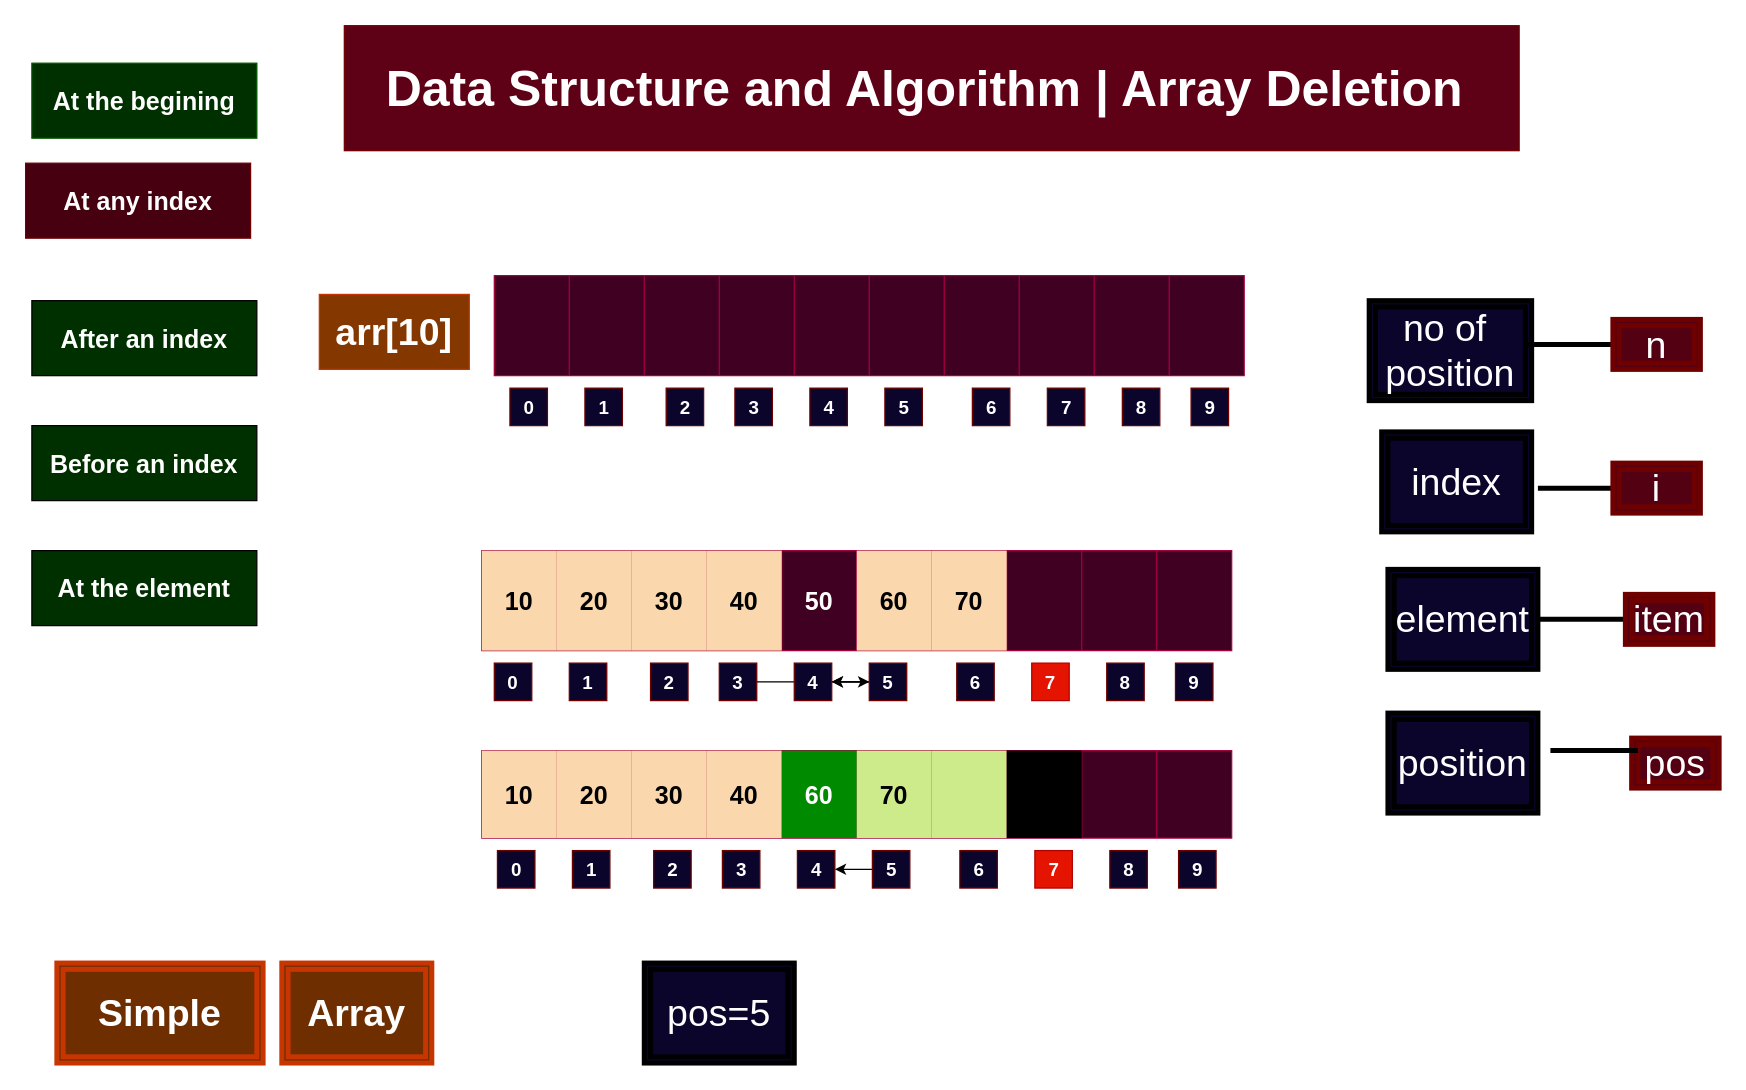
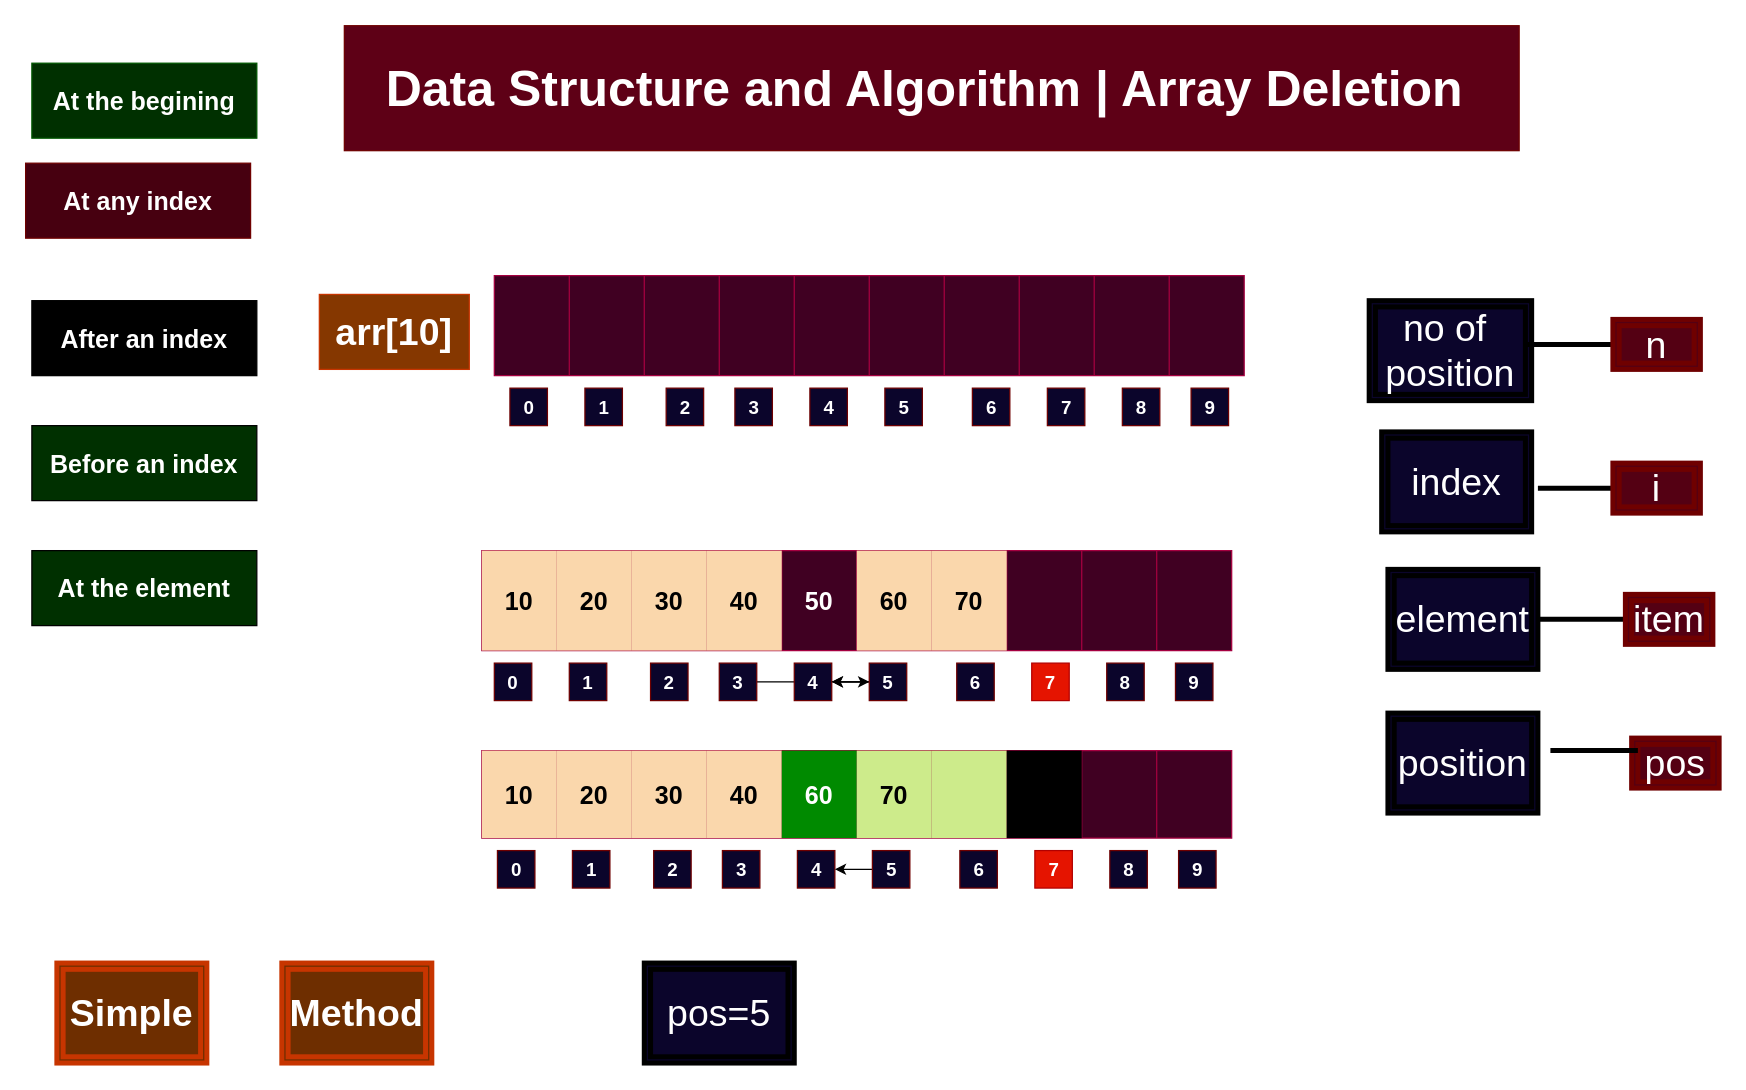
- <mxCell id="89" value="After an index" style="rounded=0;whiteSpace=wrap;html=1;fontSize=20;fillColor=#003000;fontColor=#FFFFFF;fontStyle=1" parent="1" vertex="1"><mxGeometry x="25" y="240" width="180" height="60" as="geometry" /></mxCell>
+ <mxCell id="89" value="After an index" style="rounded=0;whiteSpace=wrap;html=1;fontSize=20;fillColor=#000000;fontColor=#FFFFFF;fontStyle=1;" parent="1" vertex="1"><mxGeometry x="25" y="240" width="180" height="60" as="geometry" /></mxCell>
- <mxCell id="91" value="&lt;span style=&quot;font-size: 30px&quot;&gt;Simple&lt;/span&gt;" style="shape=ext;double=1;rounded=0;whiteSpace=wrap;html=1;fontSize=15;fontColor=#FFFFFF;strokeWidth=4;fillColor=#6E2E00;strokeColor=#C73500;fontStyle=1" parent="1" vertex="1"><mxGeometry x="45" y="770" width="165" height="80" as="geometry" /></mxCell>
+ <mxCell id="91" value="&lt;span style=&quot;font-size: 30px&quot;&gt;Simple&lt;/span&gt;" style="shape=ext;double=1;rounded=0;whiteSpace=wrap;html=1;fontSize=15;fontColor=#FFFFFF;strokeWidth=4;fillColor=#6E2E00;strokeColor=#C73500;fontStyle=1" parent="1" vertex="1"><mxGeometry y="770" width="120" height="80" as="geometry" x="45" /></mxCell>
- <mxCell id="92" value="&lt;span style=&quot;font-size: 30px&quot;&gt;Array&lt;/span&gt;" style="shape=ext;double=1;rounded=0;whiteSpace=wrap;html=1;fontSize=15;fontColor=#FFFFFF;strokeWidth=4;fillColor=#6E2E00;strokeColor=#C73500;fontStyle=1" parent="1" vertex="1"><mxGeometry x="225" y="770" width="120" height="80" as="geometry" /></mxCell>
+ <mxCell id="92" value="&lt;span style=&quot;font-size: 30px&quot;&gt;Method&lt;/span&gt;" style="shape=ext;double=1;rounded=0;whiteSpace=wrap;html=1;fontSize=15;fontColor=#FFFFFF;strokeWidth=4;fillColor=#6E2E00;strokeColor=#C73500;fontStyle=1" parent="1" vertex="1"><mxGeometry x="225" y="770" width="120" height="80" as="geometry" /></mxCell>
